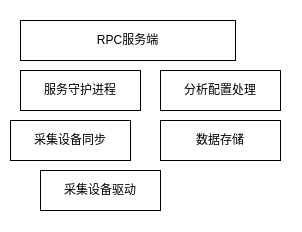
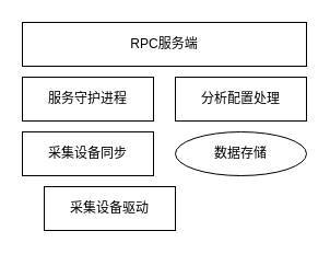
- <mxCell id="7" value="RPC服务端" style="rounded=0;whiteSpace=wrap;html=1;" vertex="1" parent="1"><mxGeometry x="20" y="20" width="215" height="40" as="geometry" /></mxCell>
+ <mxCell id="7" value="RPC服务端" style="rounded=0;whiteSpace=wrap;html=1;" vertex="1" parent="1"><mxGeometry x="20" y="20" width="260" height="40" as="geometry" /></mxCell>
- <mxCell id="2" value="采集设备同步" style="rounded=0;whiteSpace=wrap;html=1;" vertex="1" parent="1"><mxGeometry x="10" y="120" width="120" height="40" as="geometry" /></mxCell>
+ <mxCell id="2" value="采集设备同步" style="rounded=0;whiteSpace=wrap;html=1;" vertex="1" parent="1"><mxGeometry x="20" y="120" width="120" height="40" as="geometry" /></mxCell>
- <mxCell id="4" value="数据存储" style="rounded=0;whiteSpace=wrap;html=1;" vertex="1" parent="1"><mxGeometry x="160" y="120" width="120" height="40" as="geometry" /></mxCell>
+ <mxCell id="4" value="数据存储" style="ellipse;whiteSpace=wrap;html=1;" vertex="1" parent="1"><mxGeometry x="160" y="120" width="120" height="40" as="geometry" /></mxCell>
